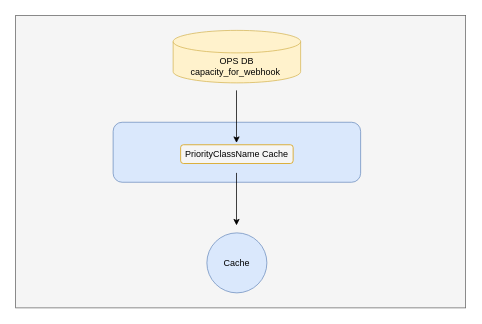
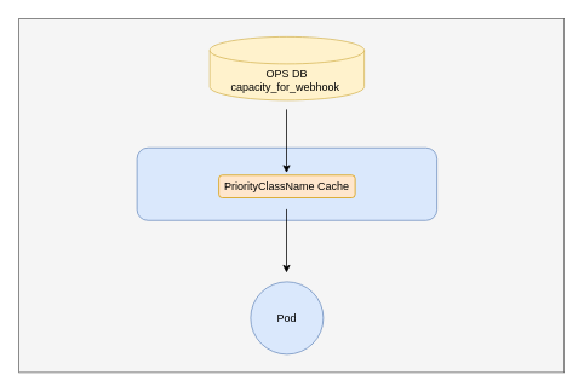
- <mxCell id="6" value="PriorityClassName Cache" style="rounded=1;whiteSpace=wrap;html=1;fillColor=#f5f5f5;strokeColor=#d79b00;" vertex="1" parent="1"><mxGeometry x="240" y="192.5" width="150" height="25" as="geometry" /></mxCell>
+ <mxCell id="6" value="PriorityClassName Cache" style="rounded=1;whiteSpace=wrap;html=1;fillColor=#ffe6cc;strokeColor=#d79b00;" vertex="1" parent="1"><mxGeometry x="240" y="192.5" width="150" height="25" as="geometry" /></mxCell>
- <mxCell id="5" value="&lt;font color=&quot;#000000&quot;&gt;Cache&lt;/font&gt;" style="ellipse;whiteSpace=wrap;html=1;aspect=fixed;fillColor=#dae8fc;strokeColor=#6c8ebf;" vertex="1" parent="1"><mxGeometry x="275" y="310" width="80" height="80" as="geometry" /></mxCell>
+ <mxCell id="5" value="&lt;font color=&quot;#000000&quot;&gt;Pod&lt;/font&gt;" style="ellipse;whiteSpace=wrap;html=1;aspect=fixed;fillColor=#dae8fc;strokeColor=#6c8ebf;" vertex="1" parent="1"><mxGeometry x="275" y="310" width="80" height="80" as="geometry" /></mxCell>
